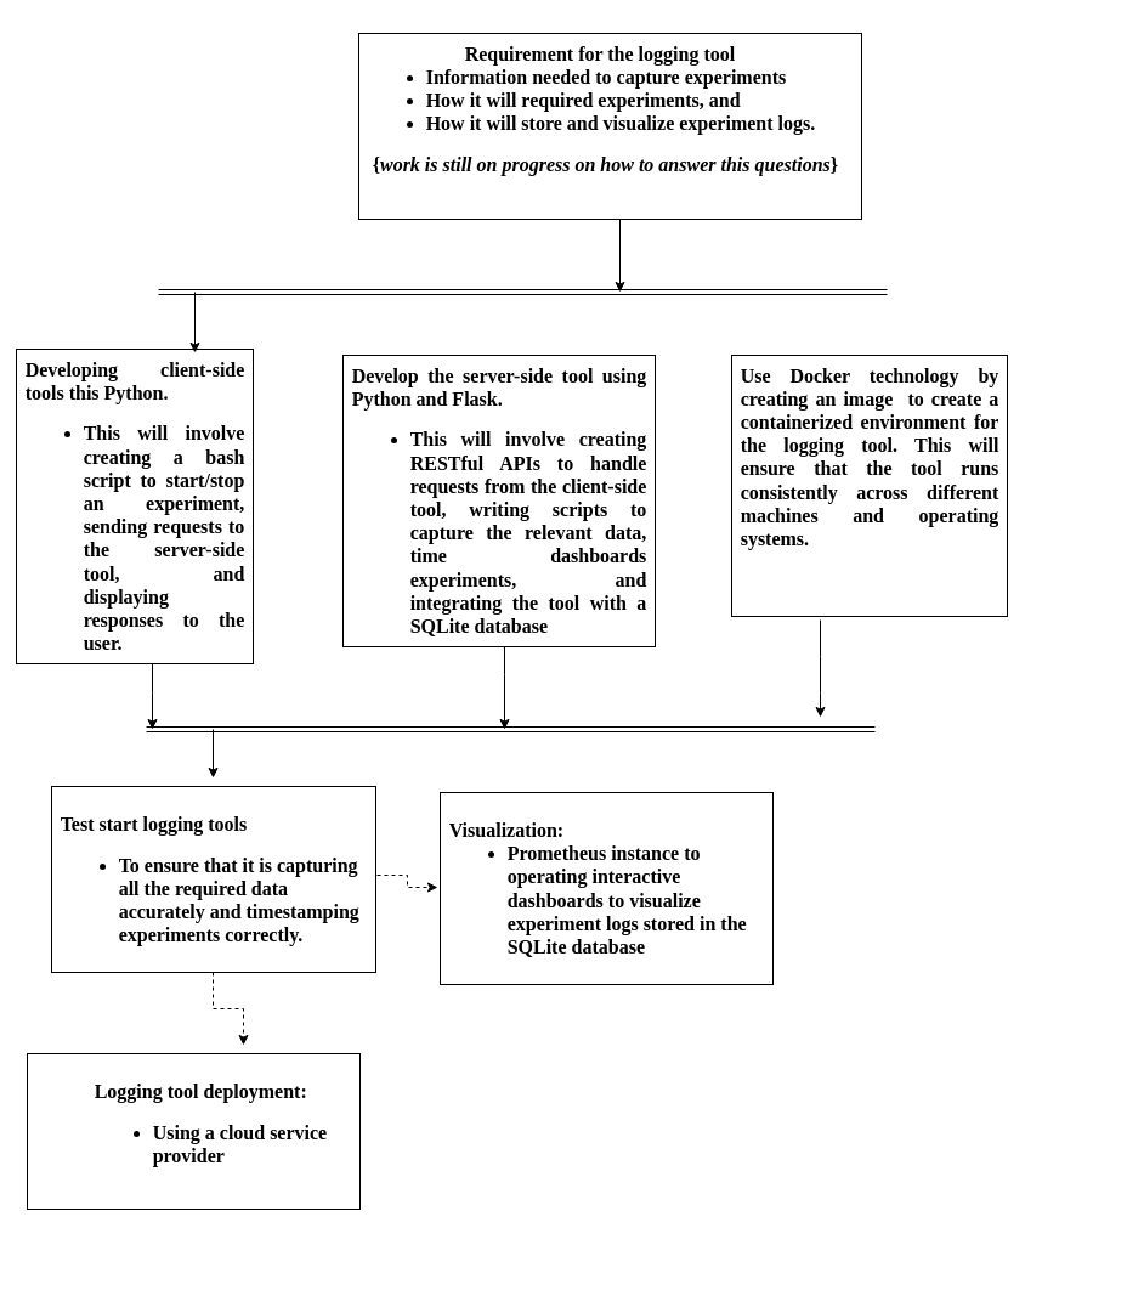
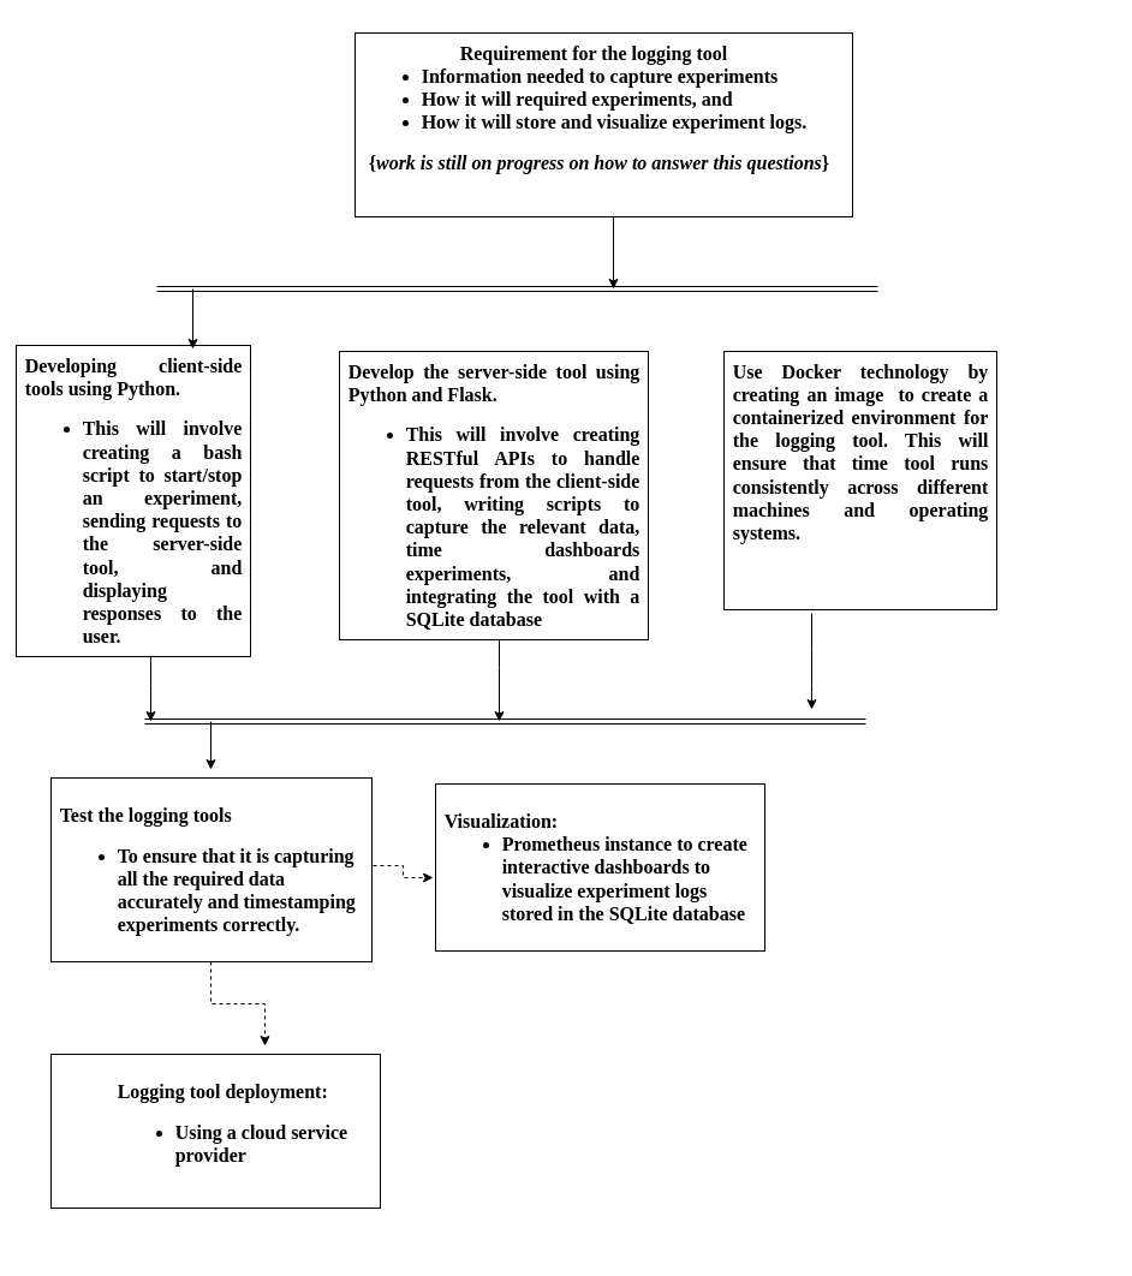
- <mxCell id="7" value="&lt;span style=&quot;&quot; id=&quot;docs-internal-guid-9653f17b-7fff-a1e9-ef17-a8e098ec560f&quot;&gt;&lt;div align=&quot;left&quot; style=&quot;margin-left:0pt;&quot; dir=&quot;ltr&quot;&gt;&lt;table style=&quot;border:none;border-collapse:collapse;&quot;&gt;&lt;colgroup&gt;&lt;col width=&quot;254&quot;&gt;&lt;/colgroup&gt;&lt;tbody&gt;&lt;tr style=&quot;height:161.25pt&quot;&gt;&lt;td style=&quot;border-left:solid #000000 1pt;border-right:solid #000000 1pt;border-bottom:solid #000000 1pt;border-top:solid #000000 1pt;vertical-align:top;padding:5pt 5pt 5pt 5pt;overflow:hidden;overflow-wrap:break-word;&quot;&gt;&lt;p style=&quot;line-height:1.2;text-align: justify;margin-top:0pt;margin-bottom:0pt;&quot; dir=&quot;ltr&quot;&gt;&lt;span style=&quot;font-size: 12pt; font-family: &amp;quot;Times New Roman&amp;quot;; color: rgb(0, 0, 0); font-style: normal; font-variant: normal; text-decoration: none; vertical-align: baseline;&quot;&gt;Use Docker technology by creating an image&amp;nbsp; to create a containerized environment for the logging tool. This will ensure that the tool runs consistently across different machines and operating systems.&lt;/span&gt;&lt;/p&gt;&lt;/td&gt;&lt;/tr&gt;&lt;/tbody&gt;&lt;/table&gt;&lt;/div&gt;&lt;br&gt;&lt;br&gt;&lt;/span&gt;" style="text;whiteSpace=wrap;html=1;fontStyle=1;labelBackgroundColor=#FFFFFF;" vertex="1" parent="1"><mxGeometry x="600" y="285" width="230" height="225" as="geometry" /></mxCell>
+ <mxCell id="7" value="&lt;span style=&quot;&quot; id=&quot;docs-internal-guid-9653f17b-7fff-a1e9-ef17-a8e098ec560f&quot;&gt;&lt;div align=&quot;left&quot; style=&quot;margin-left:0pt;&quot; dir=&quot;ltr&quot;&gt;&lt;table style=&quot;border:none;border-collapse:collapse;&quot;&gt;&lt;colgroup&gt;&lt;col width=&quot;254&quot;&gt;&lt;/colgroup&gt;&lt;tbody&gt;&lt;tr style=&quot;height:161.25pt&quot;&gt;&lt;td style=&quot;border-left:solid #000000 1pt;border-right:solid #000000 1pt;border-bottom:solid #000000 1pt;border-top:solid #000000 1pt;vertical-align:top;padding:5pt 5pt 5pt 5pt;overflow:hidden;overflow-wrap:break-word;&quot;&gt;&lt;p style=&quot;line-height:1.2;text-align: justify;margin-top:0pt;margin-bottom:0pt;&quot; dir=&quot;ltr&quot;&gt;&lt;span style=&quot;font-size: 12pt; font-family: &amp;quot;Times New Roman&amp;quot;; color: rgb(0, 0, 0); font-style: normal; font-variant: normal; text-decoration: none; vertical-align: baseline;&quot;&gt;Use Docker technology by creating an image&amp;nbsp; to create a containerized environment for the logging tool. This will ensure that time tool runs consistently across different machines and operating systems.&lt;/span&gt;&lt;/p&gt;&lt;/td&gt;&lt;/tr&gt;&lt;/tbody&gt;&lt;/table&gt;&lt;/div&gt;&lt;br&gt;&lt;br&gt;&lt;/span&gt;" style="text;whiteSpace=wrap;html=1;fontStyle=1;labelBackgroundColor=#FFFFFF;" vertex="1" parent="1"><mxGeometry x="600" y="285" width="230" height="225" as="geometry" /></mxCell>
- <mxCell id="4" value="&lt;span style=&quot;&quot; id=&quot;docs-internal-guid-87b38fee-7fff-7bf4-3341-2061d5f99c98&quot;&gt;&lt;div align=&quot;left&quot; style=&quot;margin-left:-6.75pt;&quot; dir=&quot;ltr&quot;&gt;&lt;table style=&quot;border:none;border-collapse:collapse;&quot;&gt;&lt;colgroup&gt;&lt;col width=&quot;195&quot;&gt;&lt;/colgroup&gt;&lt;tbody&gt;&lt;tr style=&quot;height:48.75pt&quot;&gt;&lt;td style=&quot;border-left:solid #000000 1pt;border-right:solid #000000 1pt;border-bottom:solid #000000 1pt;border-top:solid #000000 1pt;vertical-align:top;padding:5pt 5pt 5pt 5pt;overflow:hidden;overflow-wrap:break-word;&quot;&gt;&lt;p style=&quot;line-height:1.2;text-align: justify;margin-top:0pt;margin-bottom:0pt;&quot; dir=&quot;ltr&quot;&gt;&lt;span style=&quot;font-size: 12pt; font-family: &amp;quot;Times New Roman&amp;quot;; color: rgb(0, 0, 0); font-style: normal; font-variant: normal; text-decoration: none; vertical-align: baseline;&quot;&gt;Developing client-side tools this Python.&amp;nbsp;&lt;/span&gt;&lt;/p&gt;&lt;br&gt;&lt;ul style=&quot;margin-top:0;margin-bottom:0;padding-inline-start:48px;&quot;&gt;&lt;li aria-level=&quot;1&quot; style=&quot;list-style-type: disc; font-size: 12pt; font-family: &amp;quot;Times New Roman&amp;quot;; color: rgb(0, 0, 0); font-style: normal; font-variant: normal; text-decoration: none; vertical-align: baseline;&quot; dir=&quot;ltr&quot;&gt;&lt;p role=&quot;presentation&quot; style=&quot;line-height:1.2;text-align: justify;margin-top:0pt;margin-bottom:0pt;&quot; dir=&quot;ltr&quot;&gt;&lt;span style=&quot;font-size: 12pt; font-family: &amp;quot;Times New Roman&amp;quot;; color: rgb(0, 0, 0); font-style: normal; font-variant: normal; text-decoration: none; vertical-align: baseline;&quot;&gt;This will involve creating a bash script to start/stop an experiment, sending requests to the server-side tool, and displaying responses to the user.&lt;/span&gt;&lt;/p&gt;&lt;/li&gt;&lt;/ul&gt;&lt;/td&gt;&lt;/tr&gt;&lt;/tbody&gt;&lt;/table&gt;&lt;/div&gt;&lt;/span&gt;" style="text;whiteSpace=wrap;html=1;fontStyle=1;labelBackgroundColor=#FFFFFF;" vertex="1" parent="1"><mxGeometry x="20" y="280" width="210" height="260" as="geometry" /></mxCell>
+ <mxCell id="4" value="&lt;span style=&quot;&quot; id=&quot;docs-internal-guid-87b38fee-7fff-7bf4-3341-2061d5f99c98&quot;&gt;&lt;div align=&quot;left&quot; style=&quot;margin-left:-6.75pt;&quot; dir=&quot;ltr&quot;&gt;&lt;table style=&quot;border:none;border-collapse:collapse;&quot;&gt;&lt;colgroup&gt;&lt;col width=&quot;195&quot;&gt;&lt;/colgroup&gt;&lt;tbody&gt;&lt;tr style=&quot;height:48.75pt&quot;&gt;&lt;td style=&quot;border-left:solid #000000 1pt;border-right:solid #000000 1pt;border-bottom:solid #000000 1pt;border-top:solid #000000 1pt;vertical-align:top;padding:5pt 5pt 5pt 5pt;overflow:hidden;overflow-wrap:break-word;&quot;&gt;&lt;p style=&quot;line-height:1.2;text-align: justify;margin-top:0pt;margin-bottom:0pt;&quot; dir=&quot;ltr&quot;&gt;&lt;span style=&quot;font-size: 12pt; font-family: &amp;quot;Times New Roman&amp;quot;; color: rgb(0, 0, 0); font-style: normal; font-variant: normal; text-decoration: none; vertical-align: baseline;&quot;&gt;Developing client-side tools using Python.&amp;nbsp;&lt;/span&gt;&lt;/p&gt;&lt;br&gt;&lt;ul style=&quot;margin-top:0;margin-bottom:0;padding-inline-start:48px;&quot;&gt;&lt;li aria-level=&quot;1&quot; style=&quot;list-style-type: disc; font-size: 12pt; font-family: &amp;quot;Times New Roman&amp;quot;; color: rgb(0, 0, 0); font-style: normal; font-variant: normal; text-decoration: none; vertical-align: baseline;&quot; dir=&quot;ltr&quot;&gt;&lt;p role=&quot;presentation&quot; style=&quot;line-height:1.2;text-align: justify;margin-top:0pt;margin-bottom:0pt;&quot; dir=&quot;ltr&quot;&gt;&lt;span style=&quot;font-size: 12pt; font-family: &amp;quot;Times New Roman&amp;quot;; color: rgb(0, 0, 0); font-style: normal; font-variant: normal; text-decoration: none; vertical-align: baseline;&quot;&gt;This will involve creating a bash script to start/stop an experiment, sending requests to the server-side tool, and displaying responses to the user.&lt;/span&gt;&lt;/p&gt;&lt;/li&gt;&lt;/ul&gt;&lt;/td&gt;&lt;/tr&gt;&lt;/tbody&gt;&lt;/table&gt;&lt;/div&gt;&lt;/span&gt;" style="text;whiteSpace=wrap;html=1;fontStyle=1;labelBackgroundColor=#FFFFFF;" vertex="1" parent="1"><mxGeometry x="20" y="280" width="210" height="260" as="geometry" /></mxCell>
- <mxCell id="11" value="&lt;span style=&quot;&quot; id=&quot;docs-internal-guid-e1f29016-7fff-4933-a8f5-e3dc59dcd443&quot;&gt;&lt;div align=&quot;left&quot; style=&quot;margin-left:0pt;&quot; dir=&quot;ltr&quot;&gt;&lt;table style=&quot;border:none;border-collapse:collapse;&quot;&gt;&lt;colgroup&gt;&lt;col width=&quot;274&quot;&gt;&lt;/colgroup&gt;&lt;tbody&gt;&lt;tr style=&quot;height:96pt&quot;&gt;&lt;td style=&quot;border-left:solid #000000 1pt;border-right:solid #000000 1pt;border-bottom:solid #000000 1pt;border-top:solid #000000 1pt;vertical-align:top;padding:5pt 5pt 5pt 5pt;overflow:hidden;overflow-wrap:break-word;&quot;&gt;&lt;br&gt;&lt;p style=&quot;line-height:1.2;margin-top:0pt;margin-bottom:0pt;&quot; dir=&quot;ltr&quot;&gt;&lt;span style=&quot;font-size: 12pt; font-family: &amp;quot;Times New Roman&amp;quot;; color: rgb(0, 0, 0); font-style: normal; font-variant: normal; text-decoration: none; vertical-align: baseline;&quot;&gt;Visualization:&lt;/span&gt;&lt;/p&gt;&lt;ul style=&quot;margin-top:0;margin-bottom:0;padding-inline-start:48px;&quot;&gt;&lt;li aria-level=&quot;1&quot; style=&quot;list-style-type: disc; font-size: 12pt; font-family: &amp;quot;Times New Roman&amp;quot;; color: rgb(0, 0, 0); font-style: normal; font-variant: normal; text-decoration: none; vertical-align: baseline;&quot; dir=&quot;ltr&quot;&gt;&lt;p role=&quot;presentation&quot; style=&quot;line-height:1.2;margin-top:0pt;margin-bottom:0pt;&quot; dir=&quot;ltr&quot;&gt;&lt;span style=&quot;font-size: 12pt; font-family: &amp;quot;Times New Roman&amp;quot;; color: rgb(0, 0, 0); font-style: normal; font-variant: normal; text-decoration: none; vertical-align: baseline;&quot;&gt;Prometheus instance to operating interactive dashboards to visualize experiment logs stored in the SQLite database&lt;/span&gt;&lt;/p&gt;&lt;/li&gt;&lt;/ul&gt;&lt;br&gt;&lt;/td&gt;&lt;/tr&gt;&lt;/tbody&gt;&lt;/table&gt;&lt;/div&gt;&lt;/span&gt;" style="text;whiteSpace=wrap;html=1;fontStyle=1;labelBackgroundColor=#FFFFFF;" vertex="1" parent="1"><mxGeometry x="360" y="645" width="560" height="170" as="geometry" /></mxCell>
+ <mxCell id="11" value="&lt;span style=&quot;&quot; id=&quot;docs-internal-guid-e1f29016-7fff-4933-a8f5-e3dc59dcd443&quot;&gt;&lt;div align=&quot;left&quot; style=&quot;margin-left:0pt;&quot; dir=&quot;ltr&quot;&gt;&lt;table style=&quot;border:none;border-collapse:collapse;&quot;&gt;&lt;colgroup&gt;&lt;col width=&quot;274&quot;&gt;&lt;/colgroup&gt;&lt;tbody&gt;&lt;tr style=&quot;height:96pt&quot;&gt;&lt;td style=&quot;border-left:solid #000000 1pt;border-right:solid #000000 1pt;border-bottom:solid #000000 1pt;border-top:solid #000000 1pt;vertical-align:top;padding:5pt 5pt 5pt 5pt;overflow:hidden;overflow-wrap:break-word;&quot;&gt;&lt;br&gt;&lt;p style=&quot;line-height:1.2;margin-top:0pt;margin-bottom:0pt;&quot; dir=&quot;ltr&quot;&gt;&lt;span style=&quot;font-size: 12pt; font-family: &amp;quot;Times New Roman&amp;quot;; color: rgb(0, 0, 0); font-style: normal; font-variant: normal; text-decoration: none; vertical-align: baseline;&quot;&gt;Visualization:&lt;/span&gt;&lt;/p&gt;&lt;ul style=&quot;margin-top:0;margin-bottom:0;padding-inline-start:48px;&quot;&gt;&lt;li aria-level=&quot;1&quot; style=&quot;list-style-type: disc; font-size: 12pt; font-family: &amp;quot;Times New Roman&amp;quot;; color: rgb(0, 0, 0); font-style: normal; font-variant: normal; text-decoration: none; vertical-align: baseline;&quot; dir=&quot;ltr&quot;&gt;&lt;p role=&quot;presentation&quot; style=&quot;line-height:1.2;margin-top:0pt;margin-bottom:0pt;&quot; dir=&quot;ltr&quot;&gt;&lt;span style=&quot;font-size: 12pt; font-family: &amp;quot;Times New Roman&amp;quot;; color: rgb(0, 0, 0); font-style: normal; font-variant: normal; text-decoration: none; vertical-align: baseline;&quot;&gt;Prometheus instance to create interactive dashboards to visualize experiment logs stored in the SQLite database&lt;/span&gt;&lt;/p&gt;&lt;/li&gt;&lt;/ul&gt;&lt;br&gt;&lt;/td&gt;&lt;/tr&gt;&lt;/tbody&gt;&lt;/table&gt;&lt;/div&gt;&lt;/span&gt;" style="text;whiteSpace=wrap;html=1;fontStyle=1;labelBackgroundColor=#FFFFFF;" vertex="1" parent="1"><mxGeometry x="360" y="645" width="560" height="170" as="geometry" /></mxCell>
- <mxCell id="10" value="&lt;span style=&quot;&quot; id=&quot;docs-internal-guid-ccab4e8a-7fff-d47f-dbd8-72167bf76329&quot;&gt;&lt;div align=&quot;left&quot; style=&quot;margin-left:0pt;&quot; dir=&quot;ltr&quot;&gt;&lt;table style=&quot;border:none;border-collapse:collapse;&quot;&gt;&lt;colgroup&gt;&lt;col width=&quot;274&quot;&gt;&lt;/colgroup&gt;&lt;tbody&gt;&lt;tr style=&quot;height:96pt&quot;&gt;&lt;td style=&quot;border-left:solid #000000 1pt;border-right:solid #000000 1pt;border-bottom:solid #000000 1pt;border-top:solid #000000 1pt;vertical-align:top;padding:5pt 5pt 5pt 5pt;overflow:hidden;overflow-wrap:break-word;&quot;&gt;&lt;br&gt;&lt;p style=&quot;line-height:1.2;margin-top:0pt;margin-bottom:0pt;&quot; dir=&quot;ltr&quot;&gt;&lt;span style=&quot;font-size: 12pt; font-family: &amp;quot;Times New Roman&amp;quot;; color: rgb(0, 0, 0); font-style: normal; font-variant: normal; text-decoration: none; vertical-align: baseline;&quot;&gt;Test start logging tools&lt;/span&gt;&lt;/p&gt;&lt;br&gt;&lt;ul style=&quot;margin-top:0;margin-bottom:0;padding-inline-start:48px;&quot;&gt;&lt;li aria-level=&quot;1&quot; style=&quot;list-style-type: disc; font-size: 12pt; font-family: &amp;quot;Times New Roman&amp;quot;; color: rgb(0, 0, 0); font-style: normal; font-variant: normal; text-decoration: none; vertical-align: baseline;&quot; dir=&quot;ltr&quot;&gt;&lt;p role=&quot;presentation&quot; style=&quot;line-height:1.2;margin-top:0pt;margin-bottom:0pt;&quot; dir=&quot;ltr&quot;&gt;&lt;span style=&quot;font-size: 12pt; font-family: &amp;quot;Times New Roman&amp;quot;; color: rgb(0, 0, 0); font-style: normal; font-variant: normal; text-decoration: none; vertical-align: baseline;&quot;&gt;To ensure that it is capturing all the required data accurately and timestamping experiments correctly.&lt;/span&gt;&lt;/p&gt;&lt;/li&gt;&lt;/ul&gt;&lt;br&gt;&lt;/td&gt;&lt;/tr&gt;&lt;/tbody&gt;&lt;/table&gt;&lt;/div&gt;&lt;/span&gt;" style="text;whiteSpace=wrap;html=1;fontStyle=1;labelBackgroundColor=#FFFFFF;" vertex="1" parent="1"><mxGeometry x="40" y="640" width="270" height="160" as="geometry" /></mxCell>
+ <mxCell id="10" value="&lt;span style=&quot;&quot; id=&quot;docs-internal-guid-ccab4e8a-7fff-d47f-dbd8-72167bf76329&quot;&gt;&lt;div align=&quot;left&quot; style=&quot;margin-left:0pt;&quot; dir=&quot;ltr&quot;&gt;&lt;table style=&quot;border:none;border-collapse:collapse;&quot;&gt;&lt;colgroup&gt;&lt;col width=&quot;274&quot;&gt;&lt;/colgroup&gt;&lt;tbody&gt;&lt;tr style=&quot;height:96pt&quot;&gt;&lt;td style=&quot;border-left:solid #000000 1pt;border-right:solid #000000 1pt;border-bottom:solid #000000 1pt;border-top:solid #000000 1pt;vertical-align:top;padding:5pt 5pt 5pt 5pt;overflow:hidden;overflow-wrap:break-word;&quot;&gt;&lt;br&gt;&lt;p style=&quot;line-height:1.2;margin-top:0pt;margin-bottom:0pt;&quot; dir=&quot;ltr&quot;&gt;&lt;span style=&quot;font-size: 12pt; font-family: &amp;quot;Times New Roman&amp;quot;; color: rgb(0, 0, 0); font-style: normal; font-variant: normal; text-decoration: none; vertical-align: baseline;&quot;&gt;Test the logging tools&lt;/span&gt;&lt;/p&gt;&lt;br&gt;&lt;ul style=&quot;margin-top:0;margin-bottom:0;padding-inline-start:48px;&quot;&gt;&lt;li aria-level=&quot;1&quot; style=&quot;list-style-type: disc; font-size: 12pt; font-family: &amp;quot;Times New Roman&amp;quot;; color: rgb(0, 0, 0); font-style: normal; font-variant: normal; text-decoration: none; vertical-align: baseline;&quot; dir=&quot;ltr&quot;&gt;&lt;p role=&quot;presentation&quot; style=&quot;line-height:1.2;margin-top:0pt;margin-bottom:0pt;&quot; dir=&quot;ltr&quot;&gt;&lt;span style=&quot;font-size: 12pt; font-family: &amp;quot;Times New Roman&amp;quot;; color: rgb(0, 0, 0); font-style: normal; font-variant: normal; text-decoration: none; vertical-align: baseline;&quot;&gt;To ensure that it is capturing all the required data accurately and timestamping experiments correctly.&lt;/span&gt;&lt;/p&gt;&lt;/li&gt;&lt;/ul&gt;&lt;br&gt;&lt;/td&gt;&lt;/tr&gt;&lt;/tbody&gt;&lt;/table&gt;&lt;/div&gt;&lt;/span&gt;" style="text;whiteSpace=wrap;html=1;fontStyle=1;labelBackgroundColor=#FFFFFF;" vertex="1" parent="1"><mxGeometry x="40" y="640" width="270" height="160" as="geometry" /></mxCell>
- <mxCell id="12" value="&lt;span style=&quot;&quot; id=&quot;docs-internal-guid-3d7859b0-7fff-2d41-9bea-270885637c84&quot;&gt;&lt;div align=&quot;left&quot; style=&quot;margin-left:0pt;&quot; dir=&quot;ltr&quot;&gt;&lt;table style=&quot;border:none;border-collapse:collapse;&quot;&gt;&lt;colgroup&gt;&lt;col width=&quot;274&quot;&gt;&lt;/colgroup&gt;&lt;tbody&gt;&lt;tr style=&quot;height:96pt&quot;&gt;&lt;td style=&quot;border-left:solid #000000 1pt;border-right:solid #000000 1pt;border-bottom:solid #000000 1pt;border-top:solid #000000 1pt;vertical-align:top;padding:5pt 5pt 5pt 5pt;overflow:hidden;overflow-wrap:break-word;&quot;&gt;&lt;br&gt;&lt;p style=&quot;line-height:1.2;margin-left: 36pt;margin-top:0pt;margin-bottom:0pt;&quot; dir=&quot;ltr&quot;&gt;&lt;span style=&quot;font-size: 12pt; font-family: &amp;quot;Times New Roman&amp;quot;; color: rgb(0, 0, 0); font-style: normal; font-variant: normal; text-decoration: none; vertical-align: baseline;&quot;&gt;Logging tool deployment:&lt;/span&gt;&lt;/p&gt;&lt;br&gt;&lt;ul style=&quot;margin-top:0;margin-bottom:0;padding-inline-start:48px;&quot;&gt;&lt;li aria-level=&quot;1&quot; style=&quot;list-style-type: disc; font-size: 12pt; font-family: &amp;quot;Times New Roman&amp;quot;; color: rgb(0, 0, 0); font-style: normal; font-variant: normal; text-decoration: none; vertical-align: baseline; margin-left: 36pt;&quot; dir=&quot;ltr&quot;&gt;&lt;p role=&quot;presentation&quot; style=&quot;line-height:1.2;margin-top:0pt;margin-bottom:0pt;&quot; dir=&quot;ltr&quot;&gt;&lt;span style=&quot;font-size: 12pt; font-family: &amp;quot;Times New Roman&amp;quot;; color: rgb(0, 0, 0); font-style: normal; font-variant: normal; text-decoration: none; vertical-align: baseline;&quot;&gt;Using a cloud service provider&amp;nbsp;&lt;/span&gt;&lt;/p&gt;&lt;/li&gt;&lt;/ul&gt;&lt;/td&gt;&lt;/tr&gt;&lt;/tbody&gt;&lt;/table&gt;&lt;/div&gt;&lt;br&gt;&lt;/span&gt;" style="text;whiteSpace=wrap;html=1;fontStyle=1;labelBackgroundColor=#FFFFFF;" vertex="1" parent="1"><mxGeometry x="20" y="860" width="360" height="170" as="geometry" /></mxCell>
+ <mxCell id="12" value="&lt;span style=&quot;&quot; id=&quot;docs-internal-guid-3d7859b0-7fff-2d41-9bea-270885637c84&quot;&gt;&lt;div align=&quot;left&quot; style=&quot;margin-left:0pt;&quot; dir=&quot;ltr&quot;&gt;&lt;table style=&quot;border:none;border-collapse:collapse;&quot;&gt;&lt;colgroup&gt;&lt;col width=&quot;274&quot;&gt;&lt;/colgroup&gt;&lt;tbody&gt;&lt;tr style=&quot;height:96pt&quot;&gt;&lt;td style=&quot;border-left:solid #000000 1pt;border-right:solid #000000 1pt;border-bottom:solid #000000 1pt;border-top:solid #000000 1pt;vertical-align:top;padding:5pt 5pt 5pt 5pt;overflow:hidden;overflow-wrap:break-word;&quot;&gt;&lt;br&gt;&lt;p style=&quot;line-height:1.2;margin-left: 36pt;margin-top:0pt;margin-bottom:0pt;&quot; dir=&quot;ltr&quot;&gt;&lt;span style=&quot;font-size: 12pt; font-family: &amp;quot;Times New Roman&amp;quot;; color: rgb(0, 0, 0); font-style: normal; font-variant: normal; text-decoration: none; vertical-align: baseline;&quot;&gt;Logging tool deployment:&lt;/span&gt;&lt;/p&gt;&lt;br&gt;&lt;ul style=&quot;margin-top:0;margin-bottom:0;padding-inline-start:48px;&quot;&gt;&lt;li aria-level=&quot;1&quot; style=&quot;list-style-type: disc; font-size: 12pt; font-family: &amp;quot;Times New Roman&amp;quot;; color: rgb(0, 0, 0); font-style: normal; font-variant: normal; text-decoration: none; vertical-align: baseline; margin-left: 36pt;&quot; dir=&quot;ltr&quot;&gt;&lt;p role=&quot;presentation&quot; style=&quot;line-height:1.2;margin-top:0pt;margin-bottom:0pt;&quot; dir=&quot;ltr&quot;&gt;&lt;span style=&quot;font-size: 12pt; font-family: &amp;quot;Times New Roman&amp;quot;; color: rgb(0, 0, 0); font-style: normal; font-variant: normal; text-decoration: none; vertical-align: baseline;&quot;&gt;Using a cloud service provider&amp;nbsp;&lt;/span&gt;&lt;/p&gt;&lt;/li&gt;&lt;/ul&gt;&lt;/td&gt;&lt;/tr&gt;&lt;/tbody&gt;&lt;/table&gt;&lt;/div&gt;&lt;br&gt;&lt;/span&gt;" style="text;whiteSpace=wrap;html=1;fontStyle=1;labelBackgroundColor=#FFFFFF;" vertex="1" parent="1"><mxGeometry x="40" y="870" width="360" height="170" as="geometry" /></mxCell>
